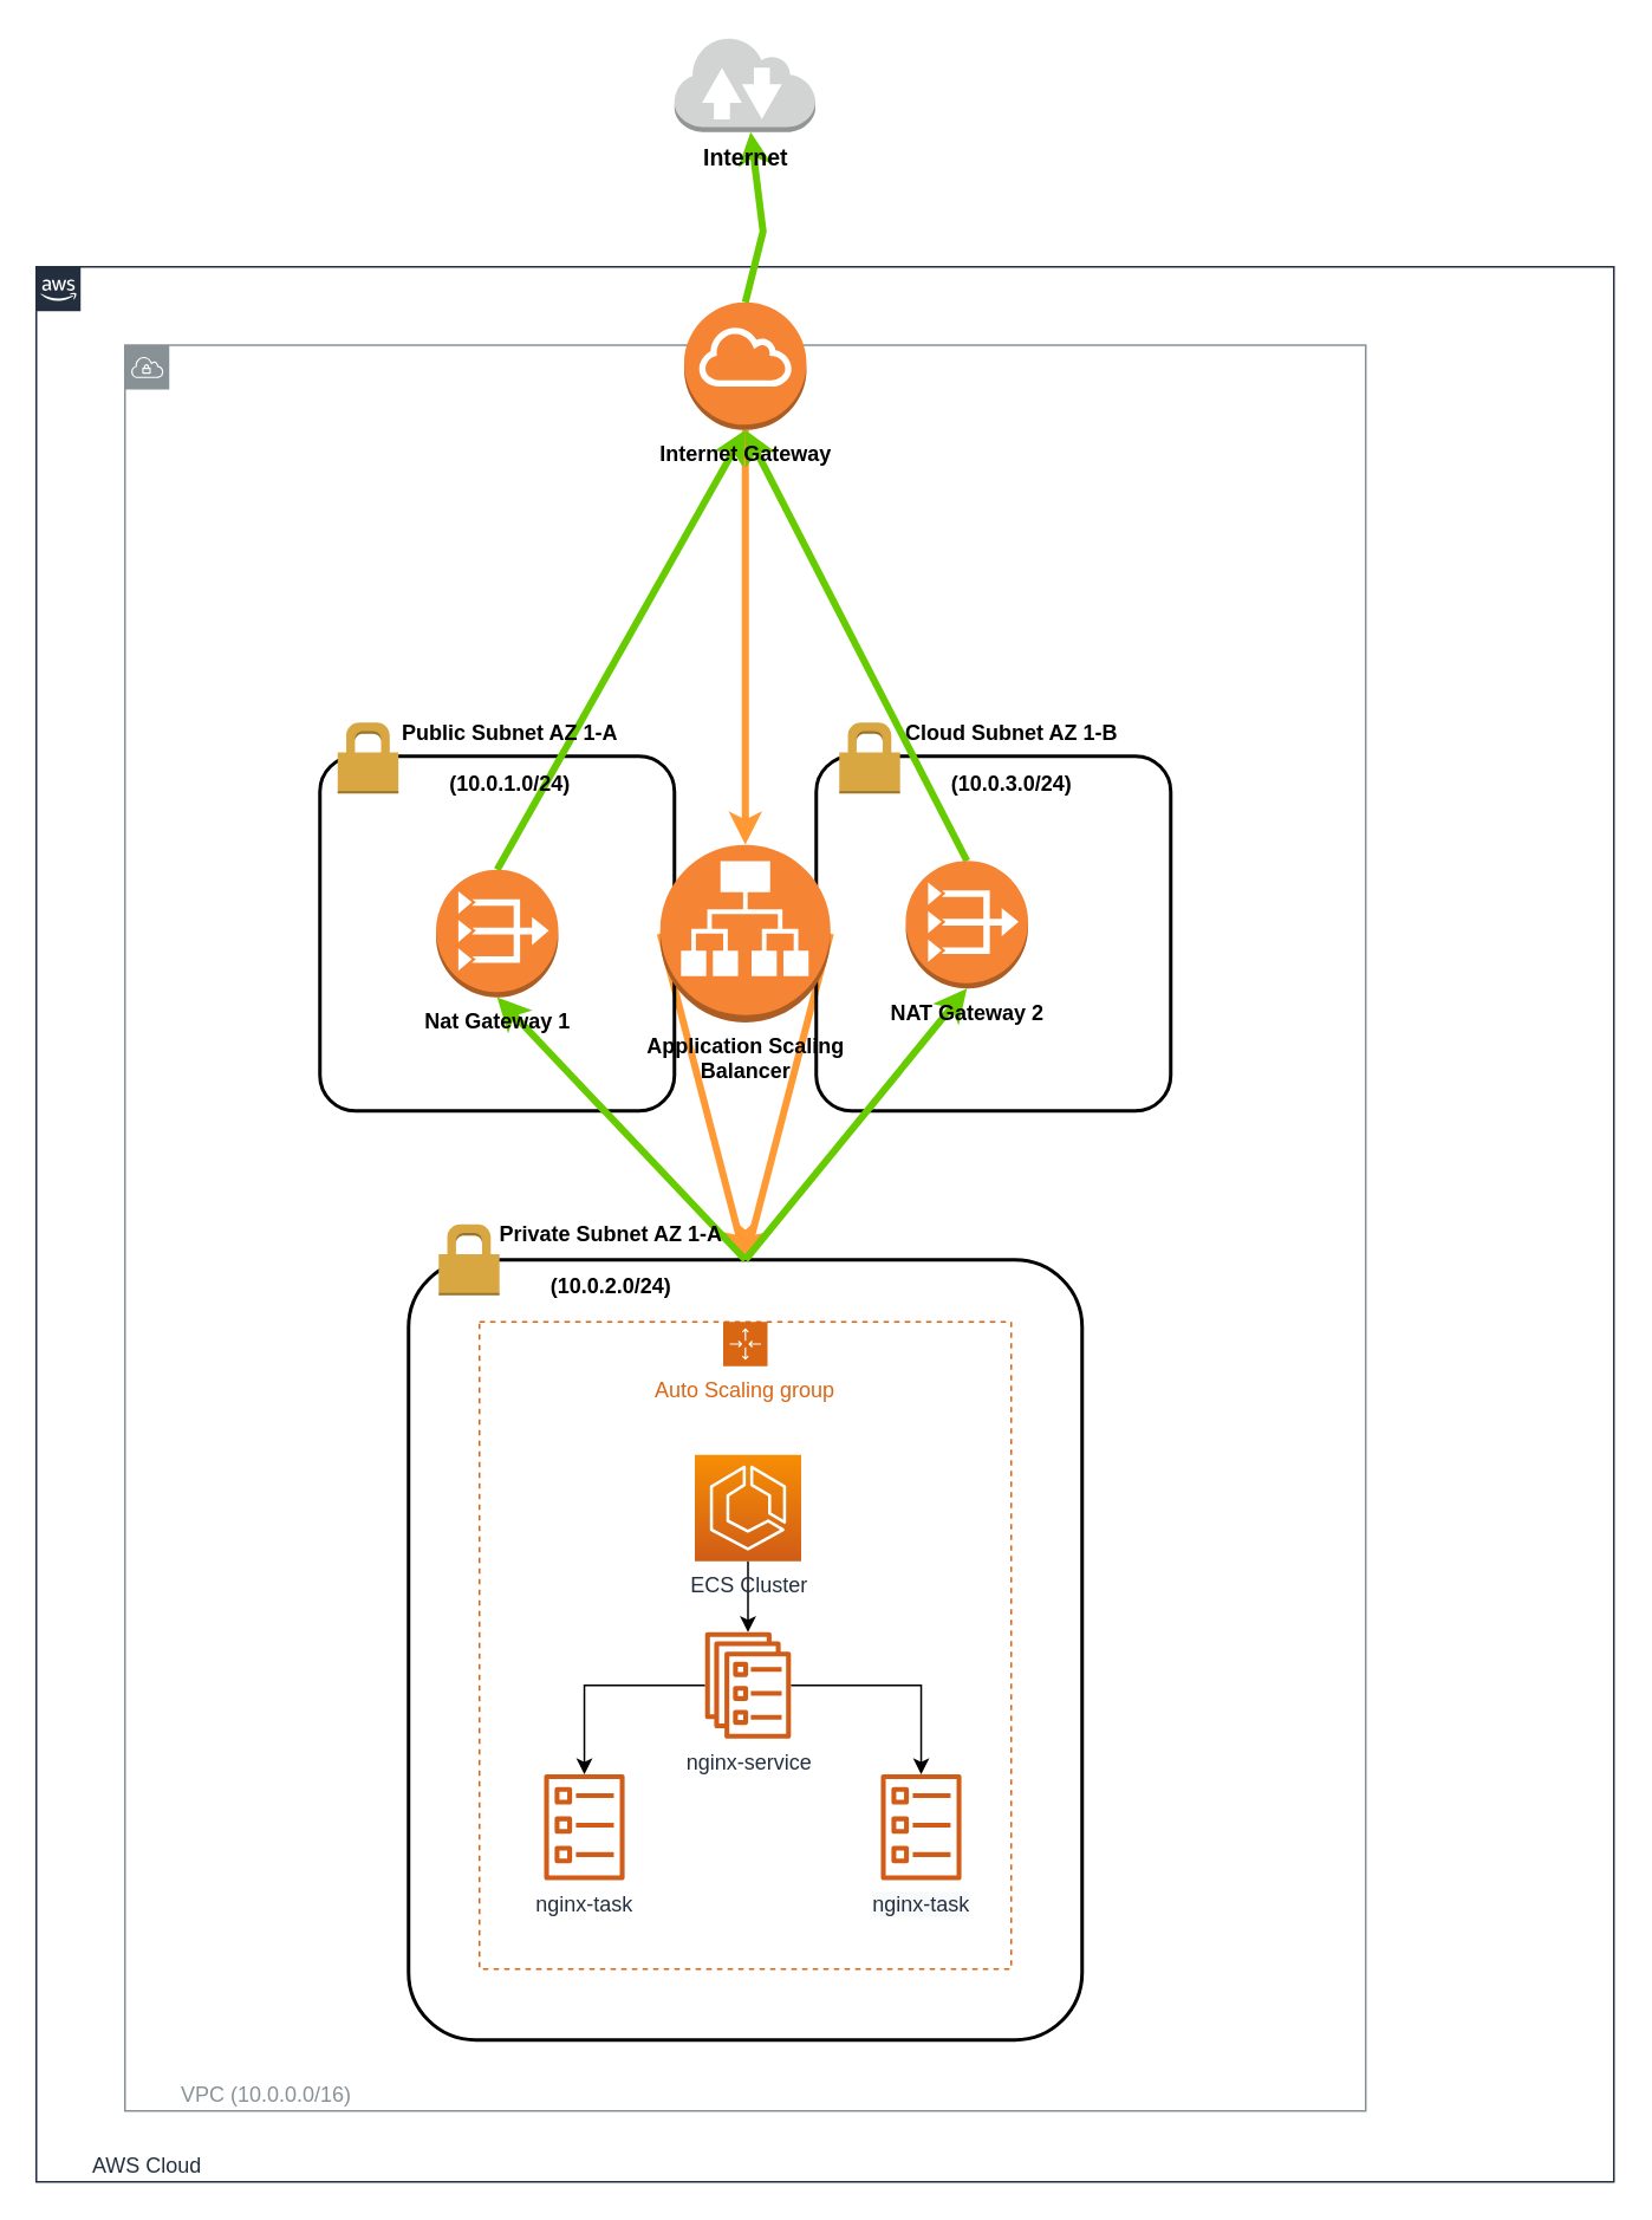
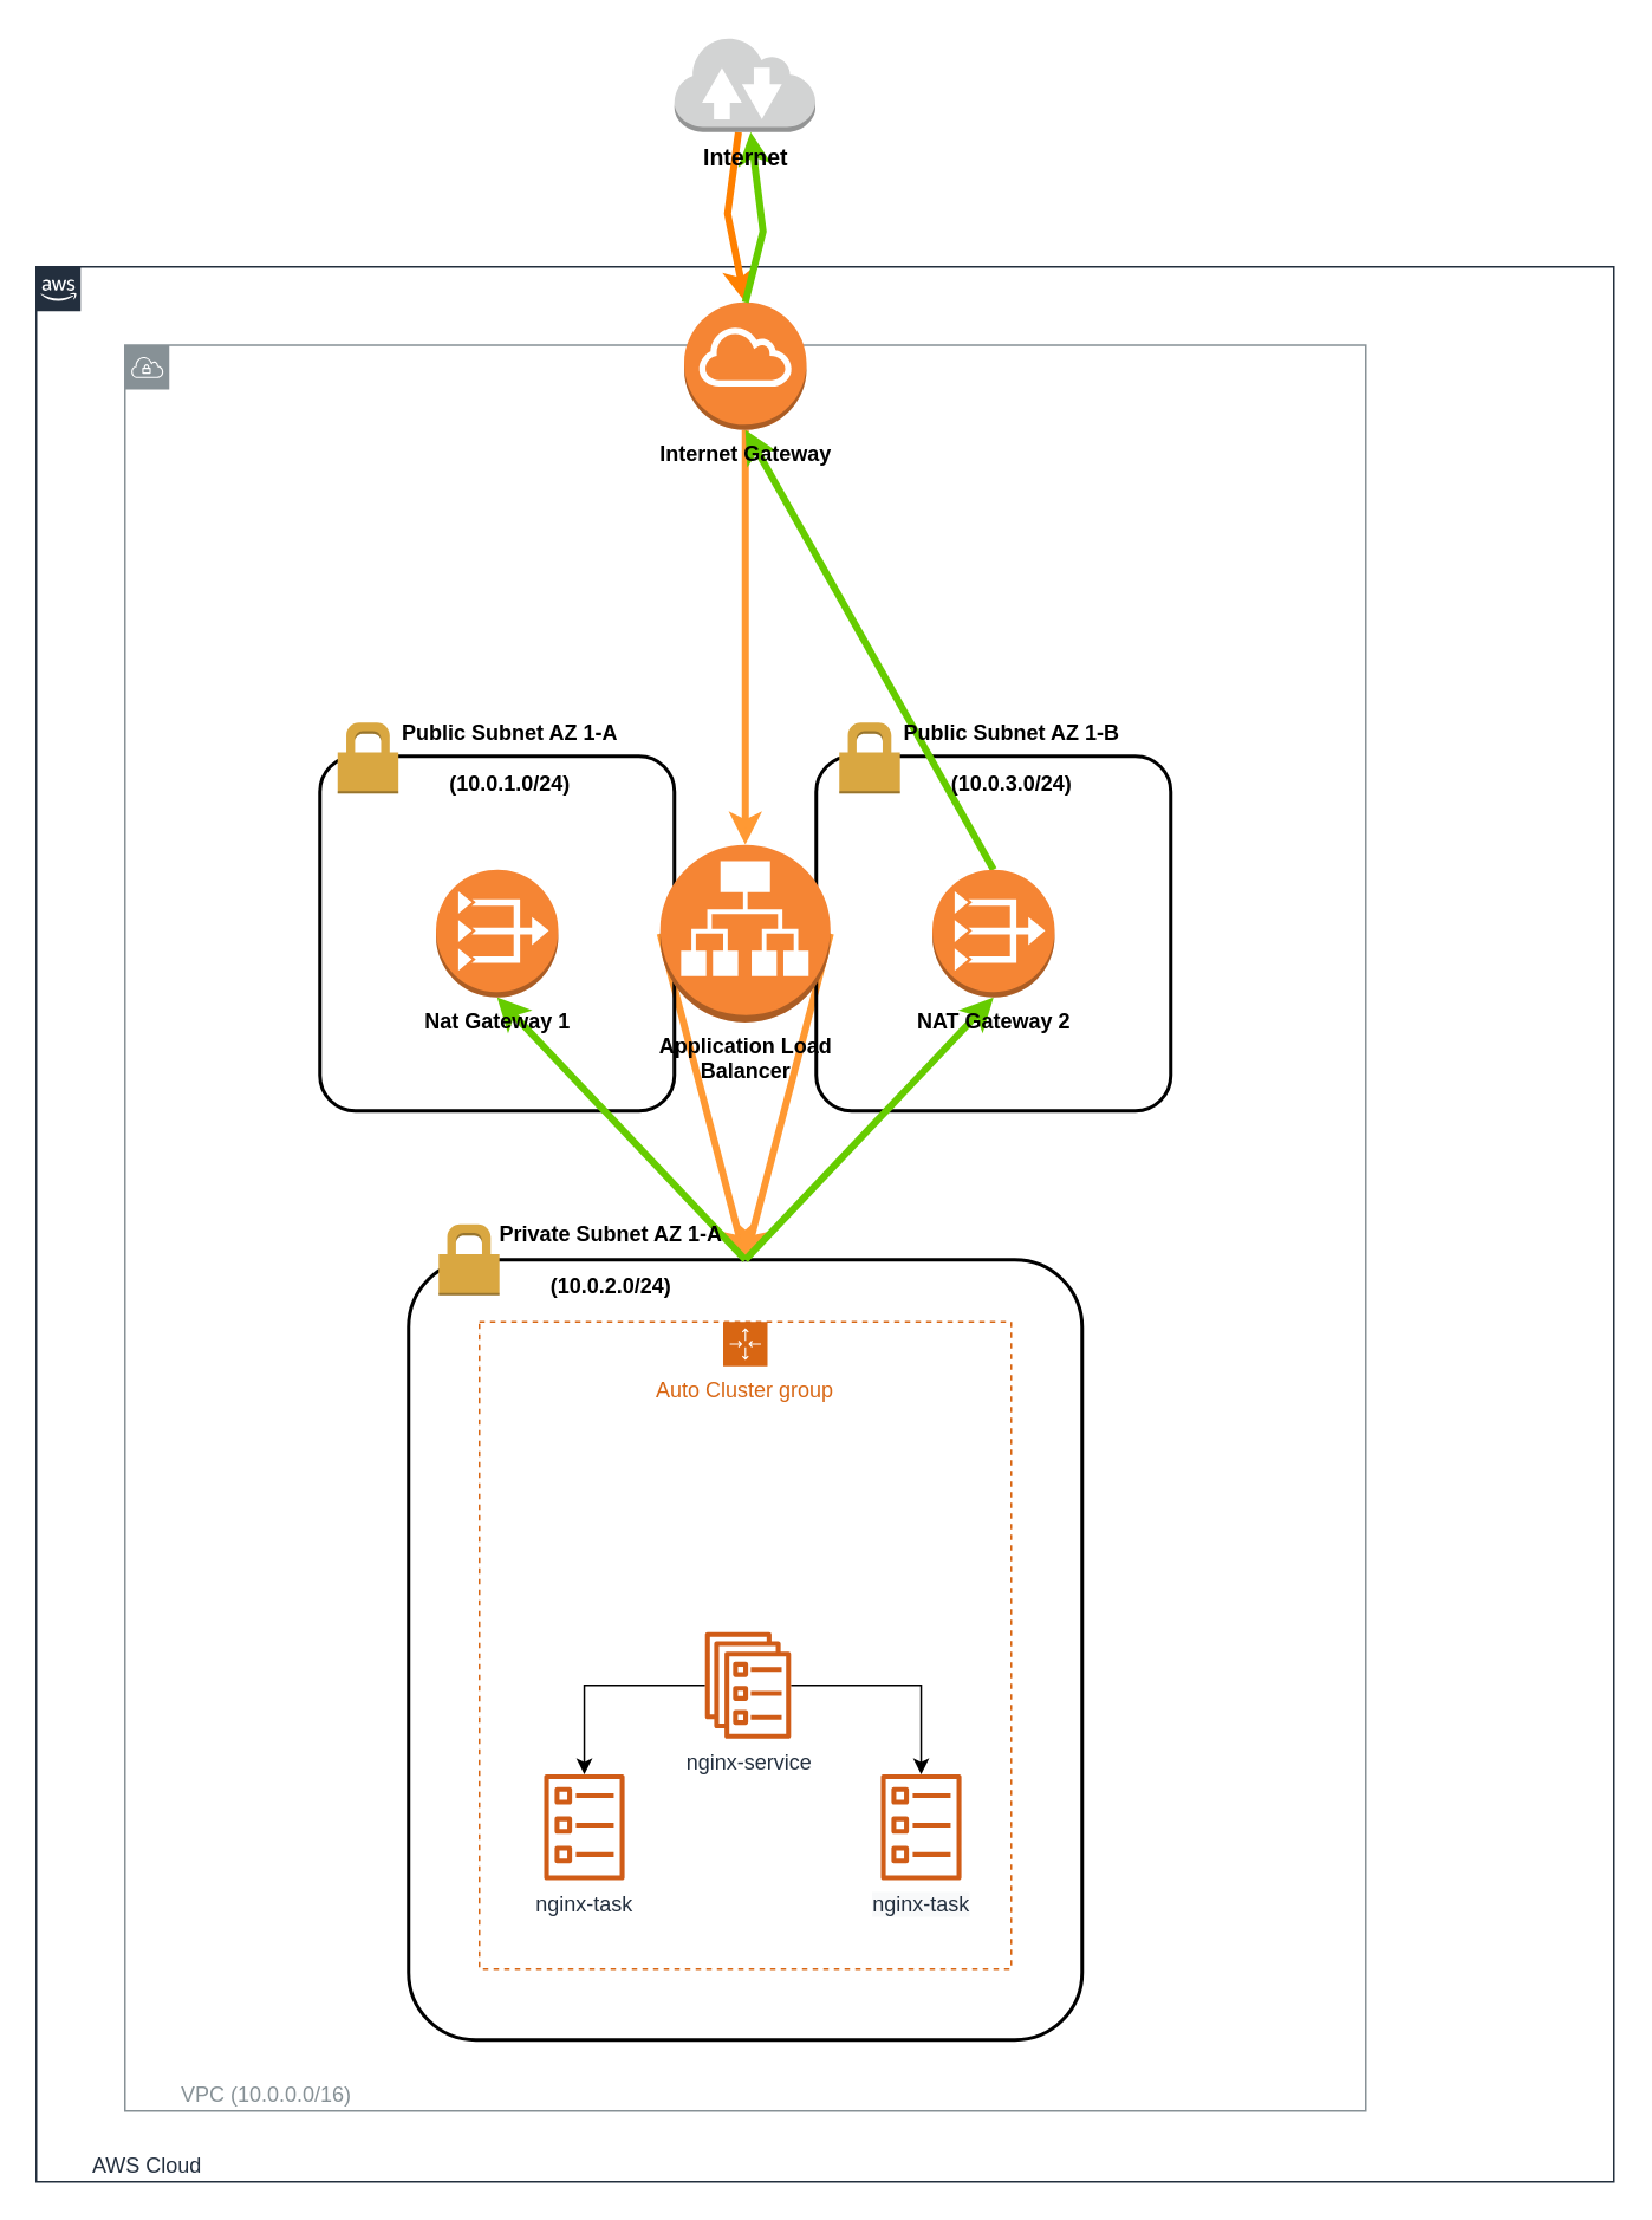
+ <mxCell id="33" style="edgeStyle=none;rounded=0;orthogonalLoop=1;jettySize=auto;html=1;entryX=0.5;entryY=0;entryDx=0;entryDy=0;entryPerimeter=0;startArrow=none;startFill=0;endArrow=classic;endFill=1;strokeColor=#FF8000;strokeWidth=4;anchorPointDirection=1;" edge="1" parent="1" source="35" target="27"><mxGeometry relative="1" as="geometry"><mxPoint x="400" y="80" as="sourcePoint" /><Array as="points"><mxPoint x="410" y="120" /></Array></mxGeometry></mxCell>
- <mxCell id="25" style="rounded=0;orthogonalLoop=1;jettySize=auto;html=1;exitX=0.5;exitY=0;exitDx=0;exitDy=0;fillColor=#f0a30a;strokeWidth=4;endArrow=classic;endFill=1;startArrow=none;startFill=0;strokeColor=#66CC00;entryX=0.5;entryY=1;entryDx=0;entryDy=0;entryPerimeter=0;exitPerimeter=0;" edge="1" parent="1" source="29" target="27"><mxGeometry relative="1" as="geometry"><mxPoint x="430" y="720" as="sourcePoint" /><mxPoint x="290" y="572" as="targetPoint" /></mxGeometry></mxCell>
- <mxCell id="31" value="&lt;blockquote style=&quot;margin: 0 0 0 40px ; border: none ; padding: 0px&quot;&gt;&lt;blockquote style=&quot;margin: 0 0 0 40px ; border: none ; padding: 0px&quot;&gt;&lt;blockquote style=&quot;margin: 0 0 0 40px ; border: none ; padding: 0px&quot;&gt;&lt;blockquote style=&quot;margin: 0 0 0 40px ; border: none ; padding: 0px&quot;&gt;Cloud Subnet AZ 1-B&lt;/blockquote&gt;&lt;/blockquote&gt;&lt;/blockquote&gt;&lt;blockquote style=&quot;margin: 0 0 0 40px ; border: none ; padding: 0px&quot;&gt;&lt;blockquote style=&quot;margin: 0 0 0 40px ; border: none ; padding: 0px&quot;&gt;&lt;blockquote style=&quot;margin: 0 0 0 40px ; border: none ; padding: 0px&quot;&gt;&lt;br&gt;&lt;/blockquote&gt;&lt;/blockquote&gt;&lt;/blockquote&gt;&lt;blockquote style=&quot;margin: 0 0 0 40px ; border: none ; padding: 0px&quot;&gt;&lt;blockquote style=&quot;margin: 0 0 0 40px ; border: none ; padding: 0px&quot;&gt;&lt;blockquote style=&quot;margin: 0 0 0 40px ; border: none ; padding: 0px&quot;&gt;(10.0.3.0/24)&lt;/blockquote&gt;&lt;/blockquote&gt;&lt;/blockquote&gt;&lt;/blockquote&gt;" style="dashed=0;html=1;shape=mxgraph.aws3.permissions;fillColor=#D9A741;gradientColor=none;dashed=0;fontStyle=1" vertex="1" parent="1"><mxGeometry x="473" y="407" width="34.29" height="40" as="geometry" /></mxCell>
+ <mxCell id="31" value="&lt;blockquote style=&quot;margin: 0 0 0 40px ; border: none ; padding: 0px&quot;&gt;&lt;blockquote style=&quot;margin: 0 0 0 40px ; border: none ; padding: 0px&quot;&gt;&lt;blockquote style=&quot;margin: 0 0 0 40px ; border: none ; padding: 0px&quot;&gt;&lt;blockquote style=&quot;margin: 0 0 0 40px ; border: none ; padding: 0px&quot;&gt;Public Subnet AZ 1-B&lt;/blockquote&gt;&lt;/blockquote&gt;&lt;/blockquote&gt;&lt;blockquote style=&quot;margin: 0 0 0 40px ; border: none ; padding: 0px&quot;&gt;&lt;blockquote style=&quot;margin: 0 0 0 40px ; border: none ; padding: 0px&quot;&gt;&lt;blockquote style=&quot;margin: 0 0 0 40px ; border: none ; padding: 0px&quot;&gt;&lt;br&gt;&lt;/blockquote&gt;&lt;/blockquote&gt;&lt;/blockquote&gt;&lt;blockquote style=&quot;margin: 0 0 0 40px ; border: none ; padding: 0px&quot;&gt;&lt;blockquote style=&quot;margin: 0 0 0 40px ; border: none ; padding: 0px&quot;&gt;&lt;blockquote style=&quot;margin: 0 0 0 40px ; border: none ; padding: 0px&quot;&gt;(10.0.3.0/24)&lt;/blockquote&gt;&lt;/blockquote&gt;&lt;/blockquote&gt;&lt;/blockquote&gt;" style="dashed=0;html=1;shape=mxgraph.aws3.permissions;fillColor=#D9A741;gradientColor=none;dashed=0;fontStyle=1" vertex="1" parent="1"><mxGeometry x="473" y="407" width="34.29" height="40" as="geometry" /></mxCell>
- <mxCell id="28" value="&lt;b&gt;NAT Gateway 2&lt;/b&gt;" style="outlineConnect=0;dashed=0;verticalLabelPosition=bottom;verticalAlign=top;align=center;html=1;shape=mxgraph.aws3.vpc_nat_gateway;fillColor=#F58534;gradientColor=none;" vertex="1" parent="1"><mxGeometry x="510.5" y="485" width="69" height="72" as="geometry" /></mxCell>
+ <mxCell id="28" value="&lt;b&gt;NAT Gateway 2&lt;/b&gt;" style="outlineConnect=0;dashed=0;verticalLabelPosition=bottom;verticalAlign=top;align=center;html=1;shape=mxgraph.aws3.vpc_nat_gateway;fillColor=#F58534;gradientColor=none;" vertex="1" parent="1"><mxGeometry x="525.5" y="490" width="69" height="72" as="geometry" /></mxCell>
- <mxCell id="36" value="&lt;b&gt;Application Scaling&lt;br&gt;Balancer&lt;/b&gt;" style="outlineConnect=0;dashed=0;verticalLabelPosition=bottom;verticalAlign=top;align=center;html=1;shape=mxgraph.aws3.application_load_balancer;fillColor=#F58534;gradientColor=none;" vertex="1" parent="1"><mxGeometry x="372" y="475.915" width="96" height="100.17" as="geometry" /></mxCell>
+ <mxCell id="36" value="&lt;b&gt;Application Load&lt;br&gt;Balancer&lt;/b&gt;" style="outlineConnect=0;dashed=0;verticalLabelPosition=bottom;verticalAlign=top;align=center;html=1;shape=mxgraph.aws3.application_load_balancer;fillColor=#F58534;gradientColor=none;" vertex="1" parent="1"><mxGeometry x="372" y="475.915" width="96" height="100.17" as="geometry" /></mxCell>
- <mxCell id="16" value="Auto Scaling group" style="points=[[0,0],[0.25,0],[0.5,0],[0.75,0],[1,0],[1,0.25],[1,0.5],[1,0.75],[1,1],[0.75,1],[0.5,1],[0.25,1],[0,1],[0,0.75],[0,0.5],[0,0.25]];outlineConnect=0;gradientColor=none;html=1;whiteSpace=wrap;fontSize=12;fontStyle=0;shape=mxgraph.aws4.groupCenter;grIcon=mxgraph.aws4.group_auto_scaling_group;grStroke=1;strokeColor=#D86613;fillColor=none;verticalAlign=top;align=center;fontColor=#D86613;dashed=1;spacingTop=25;" vertex="1" parent="1"><mxGeometry x="270" y="745" width="300" height="365" as="geometry" /></mxCell>
+ <mxCell id="16" value="Auto Cluster group" style="points=[[0,0],[0.25,0],[0.5,0],[0.75,0],[1,0],[1,0.25],[1,0.5],[1,0.75],[1,1],[0.75,1],[0.5,1],[0.25,1],[0,1],[0,0.75],[0,0.5],[0,0.25]];outlineConnect=0;gradientColor=none;html=1;whiteSpace=wrap;fontSize=12;fontStyle=0;shape=mxgraph.aws4.groupCenter;grIcon=mxgraph.aws4.group_auto_scaling_group;grStroke=1;strokeColor=#D86613;fillColor=none;verticalAlign=top;align=center;fontColor=#D86613;dashed=1;spacingTop=25;" vertex="1" parent="1"><mxGeometry x="270" y="745" width="300" height="365" as="geometry" /></mxCell>
- <mxCell id="9" value="ECS Cluster" style="points=[[0,0,0],[0.25,0,0],[0.5,0,0],[0.75,0,0],[1,0,0],[0,1,0],[0.25,1,0],[0.5,1,0],[0.75,1,0],[1,1,0],[0,0.25,0],[0,0.5,0],[0,0.75,0],[1,0.25,0],[1,0.5,0],[1,0.75,0]];outlineConnect=0;fontColor=#232F3E;gradientColor=#F78E04;gradientDirection=north;fillColor=#D05C17;strokeColor=#ffffff;dashed=0;verticalLabelPosition=bottom;verticalAlign=top;align=center;html=1;fontSize=12;fontStyle=0;aspect=fixed;shape=mxgraph.aws4.resourceIcon;resIcon=mxgraph.aws4.ecs;" vertex="1" parent="1"><mxGeometry x="391.5" y="820" width="60" height="60" as="geometry" /></mxCell>
- <mxCell id="8" style="rounded=0;orthogonalLoop=1;jettySize=auto;html=1;exitX=0.5;exitY=1;exitDx=0;exitDy=0;exitPerimeter=0;" edge="1" parent="1" source="9" target="12"><mxGeometry relative="1" as="geometry" /></mxCell>
